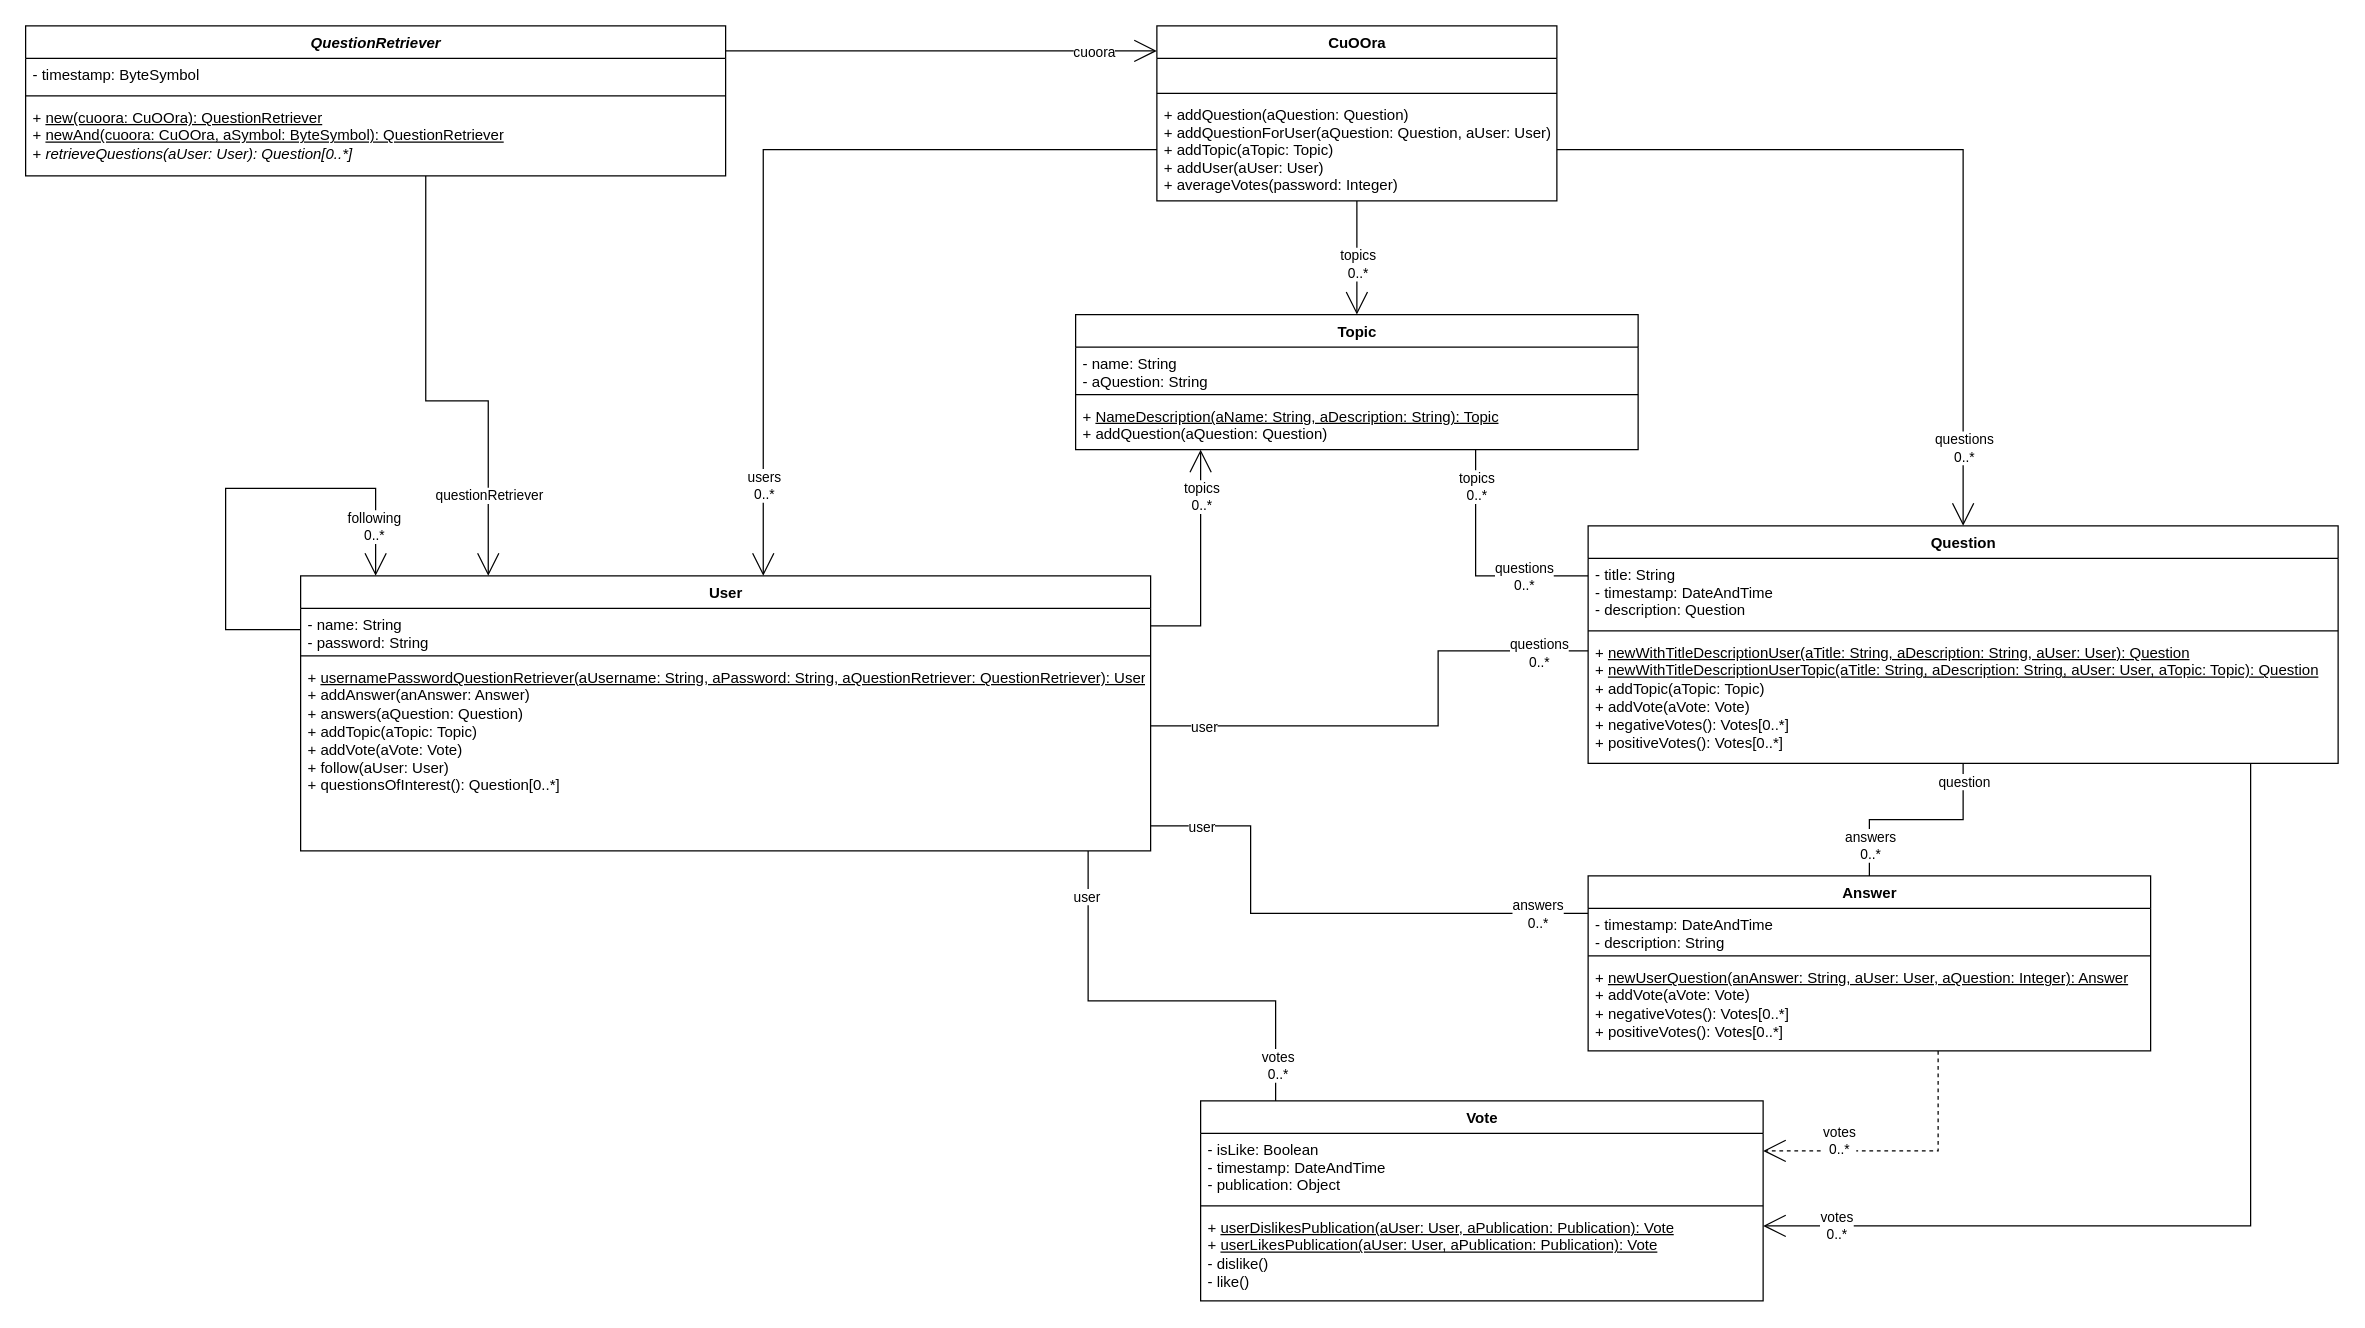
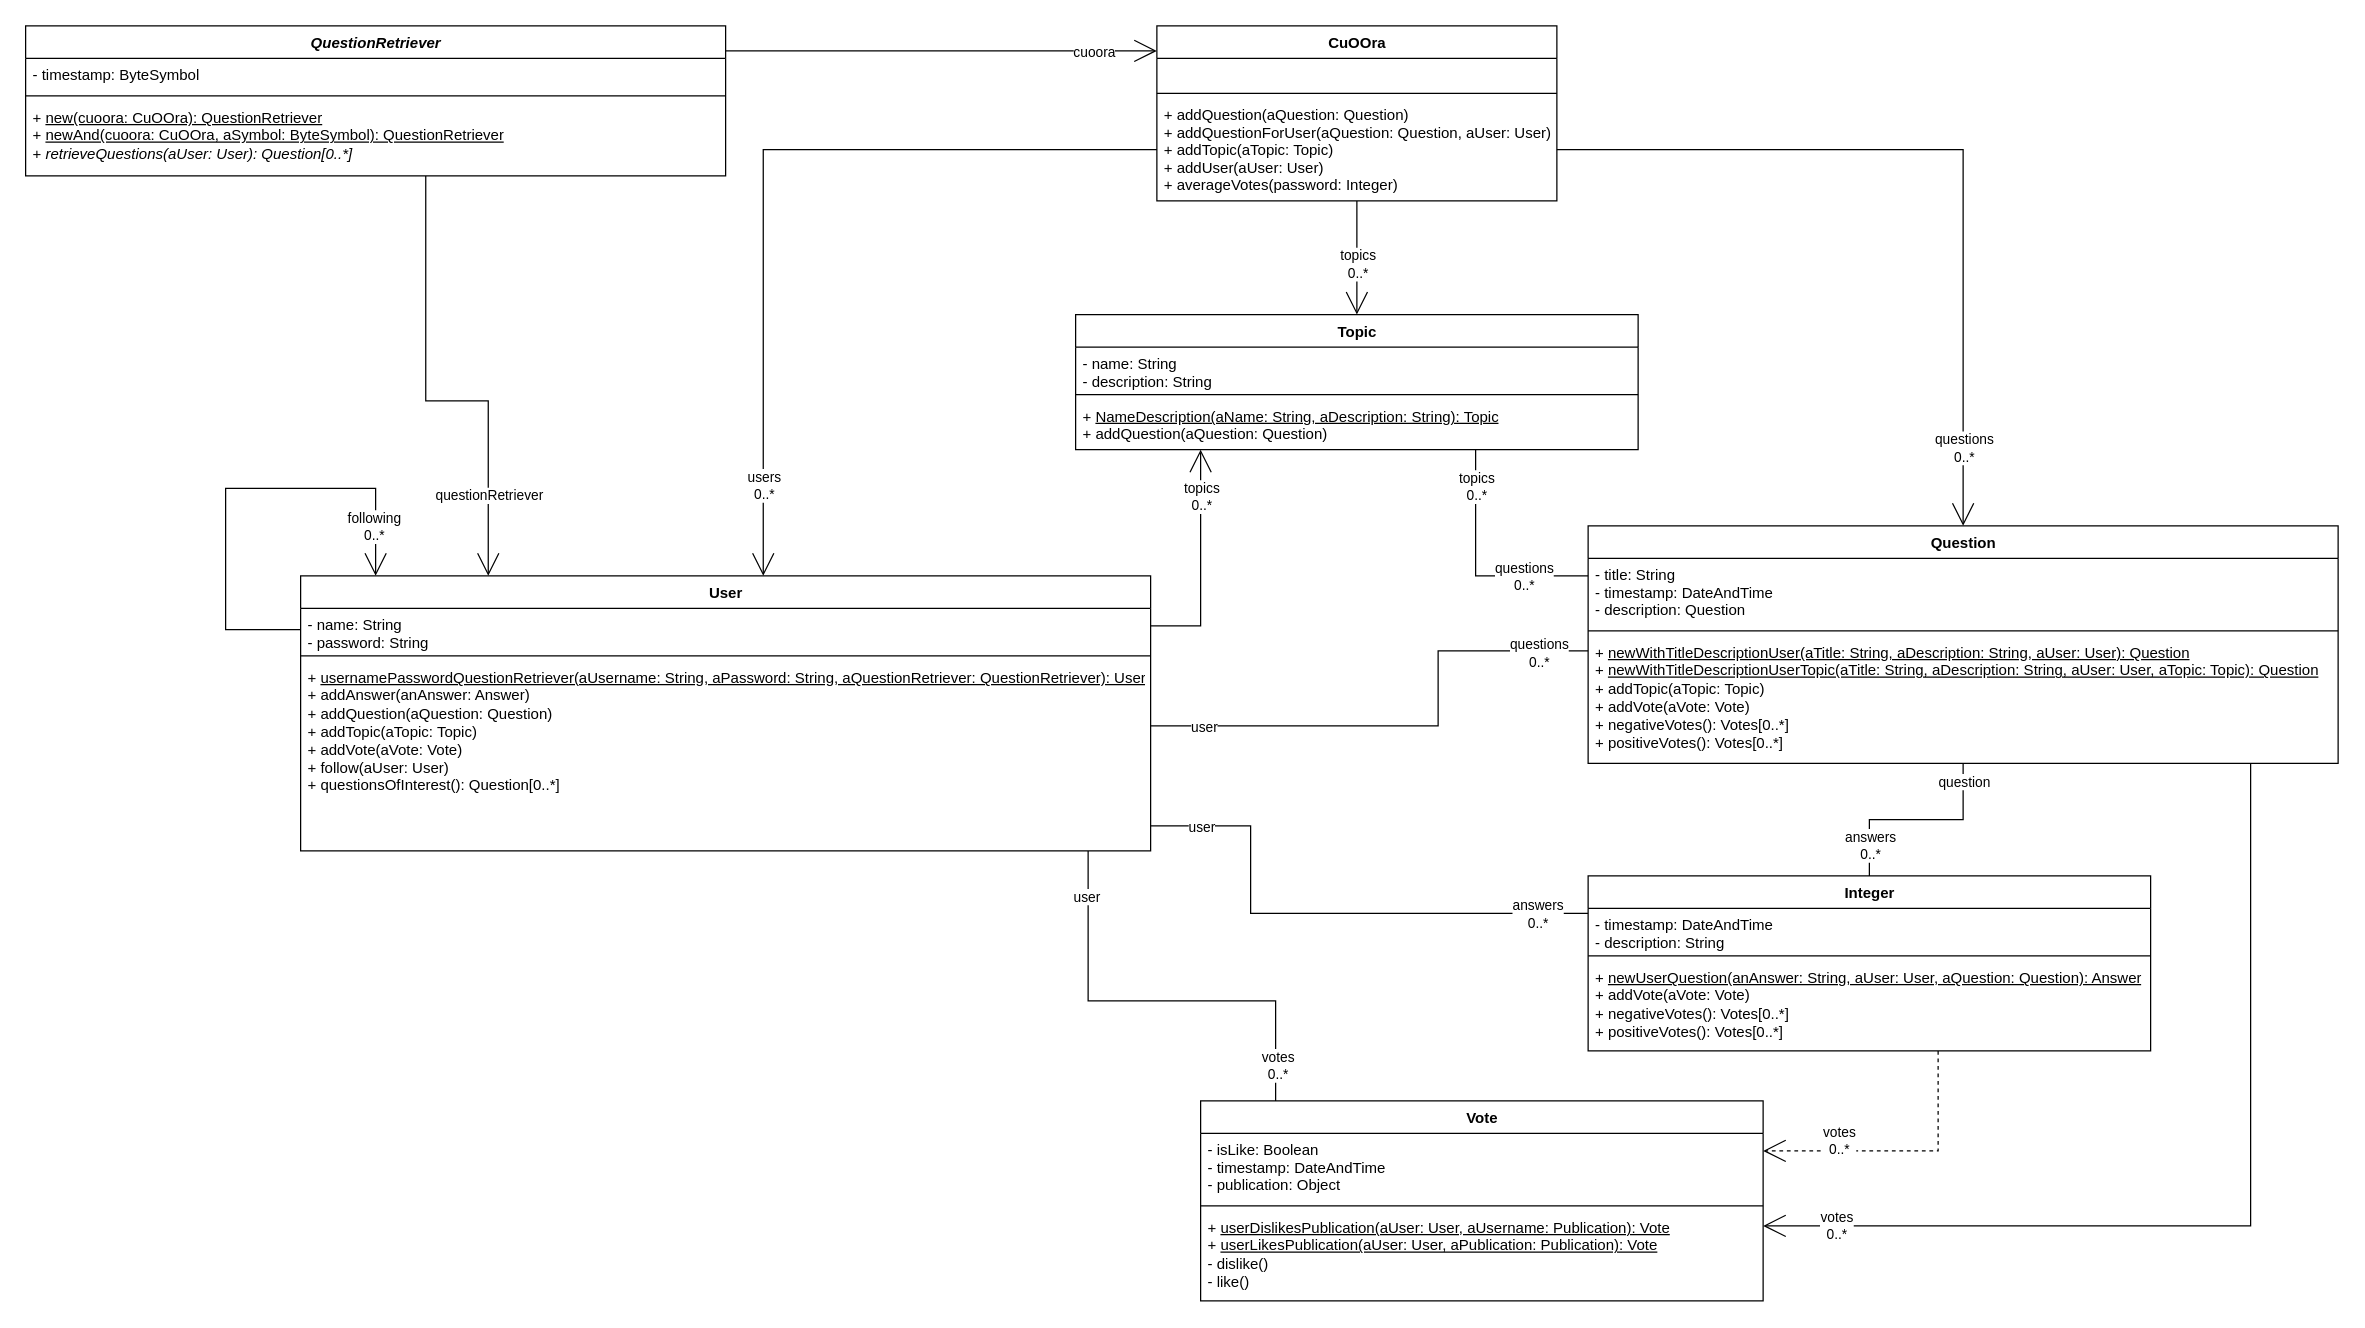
- <mxCell id="19" value="- name: String&#10;- aQuestion: String&#10;" style="text;strokeColor=none;fillColor=none;align=left;verticalAlign=top;spacingLeft=4;spacingRight=4;overflow=hidden;rotatable=0;points=[[0,0.5],[1,0.5]];portConstraint=eastwest;" parent="18" vertex="1"><mxGeometry y="26" width="450" height="34" as="geometry" /></mxCell>
+ <mxCell id="19" value="- name: String&#10;- description: String&#10;" style="text;strokeColor=none;fillColor=none;align=left;verticalAlign=top;spacingLeft=4;spacingRight=4;overflow=hidden;rotatable=0;points=[[0,0.5],[1,0.5]];portConstraint=eastwest;" parent="18" vertex="1"><mxGeometry y="26" width="450" height="34" as="geometry" /></mxCell>
- <mxCell id="35" value="&lt;div&gt;+ &lt;u&gt;usernamePasswordQuestionRetriever(aUsername: String, aPassword: String, aQuestionRetriever: QuestionRetriever): User&lt;br&gt;&lt;/u&gt;&lt;/div&gt;&lt;div&gt;+ addAnswer(anAnswer: Answer)&lt;br&gt;&lt;/div&gt;&lt;div&gt;+ answers(aQuestion: Question)&lt;/div&gt;&lt;div&gt;+ addTopic(aTopic: Topic)&lt;/div&gt;&lt;div&gt;+ addVote(aVote: Vote)&lt;/div&gt;&lt;div&gt;+ follow(aUser: User)&lt;/div&gt;&lt;div&gt;+ questionsOfInterest(): Question[0..*]&lt;/div&gt;&lt;div&gt;&lt;br&gt;&lt;/div&gt;&lt;div&gt;&lt;br&gt;&lt;/div&gt;" style="text;strokeColor=none;fillColor=none;align=left;verticalAlign=top;spacingLeft=4;spacingRight=4;overflow=hidden;rotatable=0;points=[[0,0.5],[1,0.5]];portConstraint=eastwest;html=1;" parent="30" vertex="1"><mxGeometry y="68" width="680" height="152" as="geometry" /></mxCell>
+ <mxCell id="35" value="&lt;div&gt;+ &lt;u&gt;usernamePasswordQuestionRetriever(aUsername: String, aPassword: String, aQuestionRetriever: QuestionRetriever): User&lt;br&gt;&lt;/u&gt;&lt;/div&gt;&lt;div&gt;+ addAnswer(anAnswer: Answer)&lt;br&gt;&lt;/div&gt;&lt;div&gt;+ addQuestion(aQuestion: Question)&lt;/div&gt;&lt;div&gt;+ addTopic(aTopic: Topic)&lt;/div&gt;&lt;div&gt;+ addVote(aVote: Vote)&lt;/div&gt;&lt;div&gt;+ follow(aUser: User)&lt;/div&gt;&lt;div&gt;+ questionsOfInterest(): Question[0..*]&lt;/div&gt;&lt;div&gt;&lt;br&gt;&lt;/div&gt;&lt;div&gt;&lt;br&gt;&lt;/div&gt;" style="text;strokeColor=none;fillColor=none;align=left;verticalAlign=top;spacingLeft=4;spacingRight=4;overflow=hidden;rotatable=0;points=[[0,0.5],[1,0.5]];portConstraint=eastwest;html=1;" parent="30" vertex="1"><mxGeometry y="68" width="680" height="152" as="geometry" /></mxCell>
- <mxCell id="8" value="Answer" style="swimlane;fontStyle=1;align=center;verticalAlign=top;childLayout=stackLayout;horizontal=1;startSize=26;horizontalStack=0;resizeParent=1;resizeParentMax=0;resizeLast=0;collapsible=1;marginBottom=0;html=1;" parent="1" vertex="1"><mxGeometry x="1270" y="700" width="450" height="140" as="geometry" /></mxCell>
+ <mxCell id="8" value="Integer" style="swimlane;fontStyle=1;align=center;verticalAlign=top;childLayout=stackLayout;horizontal=1;startSize=26;horizontalStack=0;resizeParent=1;resizeParentMax=0;resizeLast=0;collapsible=1;marginBottom=0;html=1;" parent="1" vertex="1"><mxGeometry x="1270" y="700" width="450" height="140" as="geometry" /></mxCell>
- <mxCell id="11" value="&lt;div&gt;+ &lt;u&gt;newUserQuestion(anAnswer: String, aUser: User, aQuestion: Integer): Answer&lt;/u&gt;&lt;/div&gt;+ addVote(aVote: Vote)&lt;br&gt;+ negativeVotes(): Votes[0..*]&lt;br&gt;+ positiveVotes(): Votes[0..*]" style="text;strokeColor=none;fillColor=none;align=left;verticalAlign=top;spacingLeft=4;spacingRight=4;overflow=hidden;rotatable=0;points=[[0,0.5],[1,0.5]];portConstraint=eastwest;html=1;" parent="8" vertex="1"><mxGeometry y="68" width="450" height="72" as="geometry" /></mxCell>
+ <mxCell id="11" value="&lt;div&gt;+ &lt;u&gt;newUserQuestion(anAnswer: String, aUser: User, aQuestion: Question): Answer&lt;/u&gt;&lt;/div&gt;+ addVote(aVote: Vote)&lt;br&gt;+ negativeVotes(): Votes[0..*]&lt;br&gt;+ positiveVotes(): Votes[0..*]" style="text;strokeColor=none;fillColor=none;align=left;verticalAlign=top;spacingLeft=4;spacingRight=4;overflow=hidden;rotatable=0;points=[[0,0.5],[1,0.5]];portConstraint=eastwest;html=1;" parent="8" vertex="1"><mxGeometry y="68" width="450" height="72" as="geometry" /></mxCell>
- <mxCell id="39" value="&lt;div&gt;+ &lt;u&gt;userDislikesPublication(aUser: User, aPublication: Publication): Vote&lt;br&gt;&lt;/u&gt;&lt;/div&gt;&lt;div&gt;+ &lt;u&gt;userLikesPublication(aUser: User, aPublication: Publication): Vote&lt;/u&gt;&lt;/div&gt;&lt;div&gt;- dislike()&lt;/div&gt;&lt;div&gt;- like()&lt;/div&gt;&lt;div&gt;&lt;br&gt;&lt;/div&gt;" style="text;strokeColor=none;fillColor=none;align=left;verticalAlign=top;spacingLeft=4;spacingRight=4;overflow=hidden;rotatable=0;points=[[0,0.5],[1,0.5]];portConstraint=eastwest;html=1;" parent="36" vertex="1"><mxGeometry y="88" width="450" height="72" as="geometry" /></mxCell>
+ <mxCell id="39" value="&lt;div&gt;+ &lt;u&gt;userDislikesPublication(aUser: User, aUsername: Publication): Vote&lt;br&gt;&lt;/u&gt;&lt;/div&gt;&lt;div&gt;+ &lt;u&gt;userLikesPublication(aUser: User, aPublication: Publication): Vote&lt;/u&gt;&lt;/div&gt;&lt;div&gt;- dislike()&lt;/div&gt;&lt;div&gt;- like()&lt;/div&gt;&lt;div&gt;&lt;br&gt;&lt;/div&gt;" style="text;strokeColor=none;fillColor=none;align=left;verticalAlign=top;spacingLeft=4;spacingRight=4;overflow=hidden;rotatable=0;points=[[0,0.5],[1,0.5]];portConstraint=eastwest;html=1;" parent="36" vertex="1"><mxGeometry y="88" width="450" height="72" as="geometry" /></mxCell>
